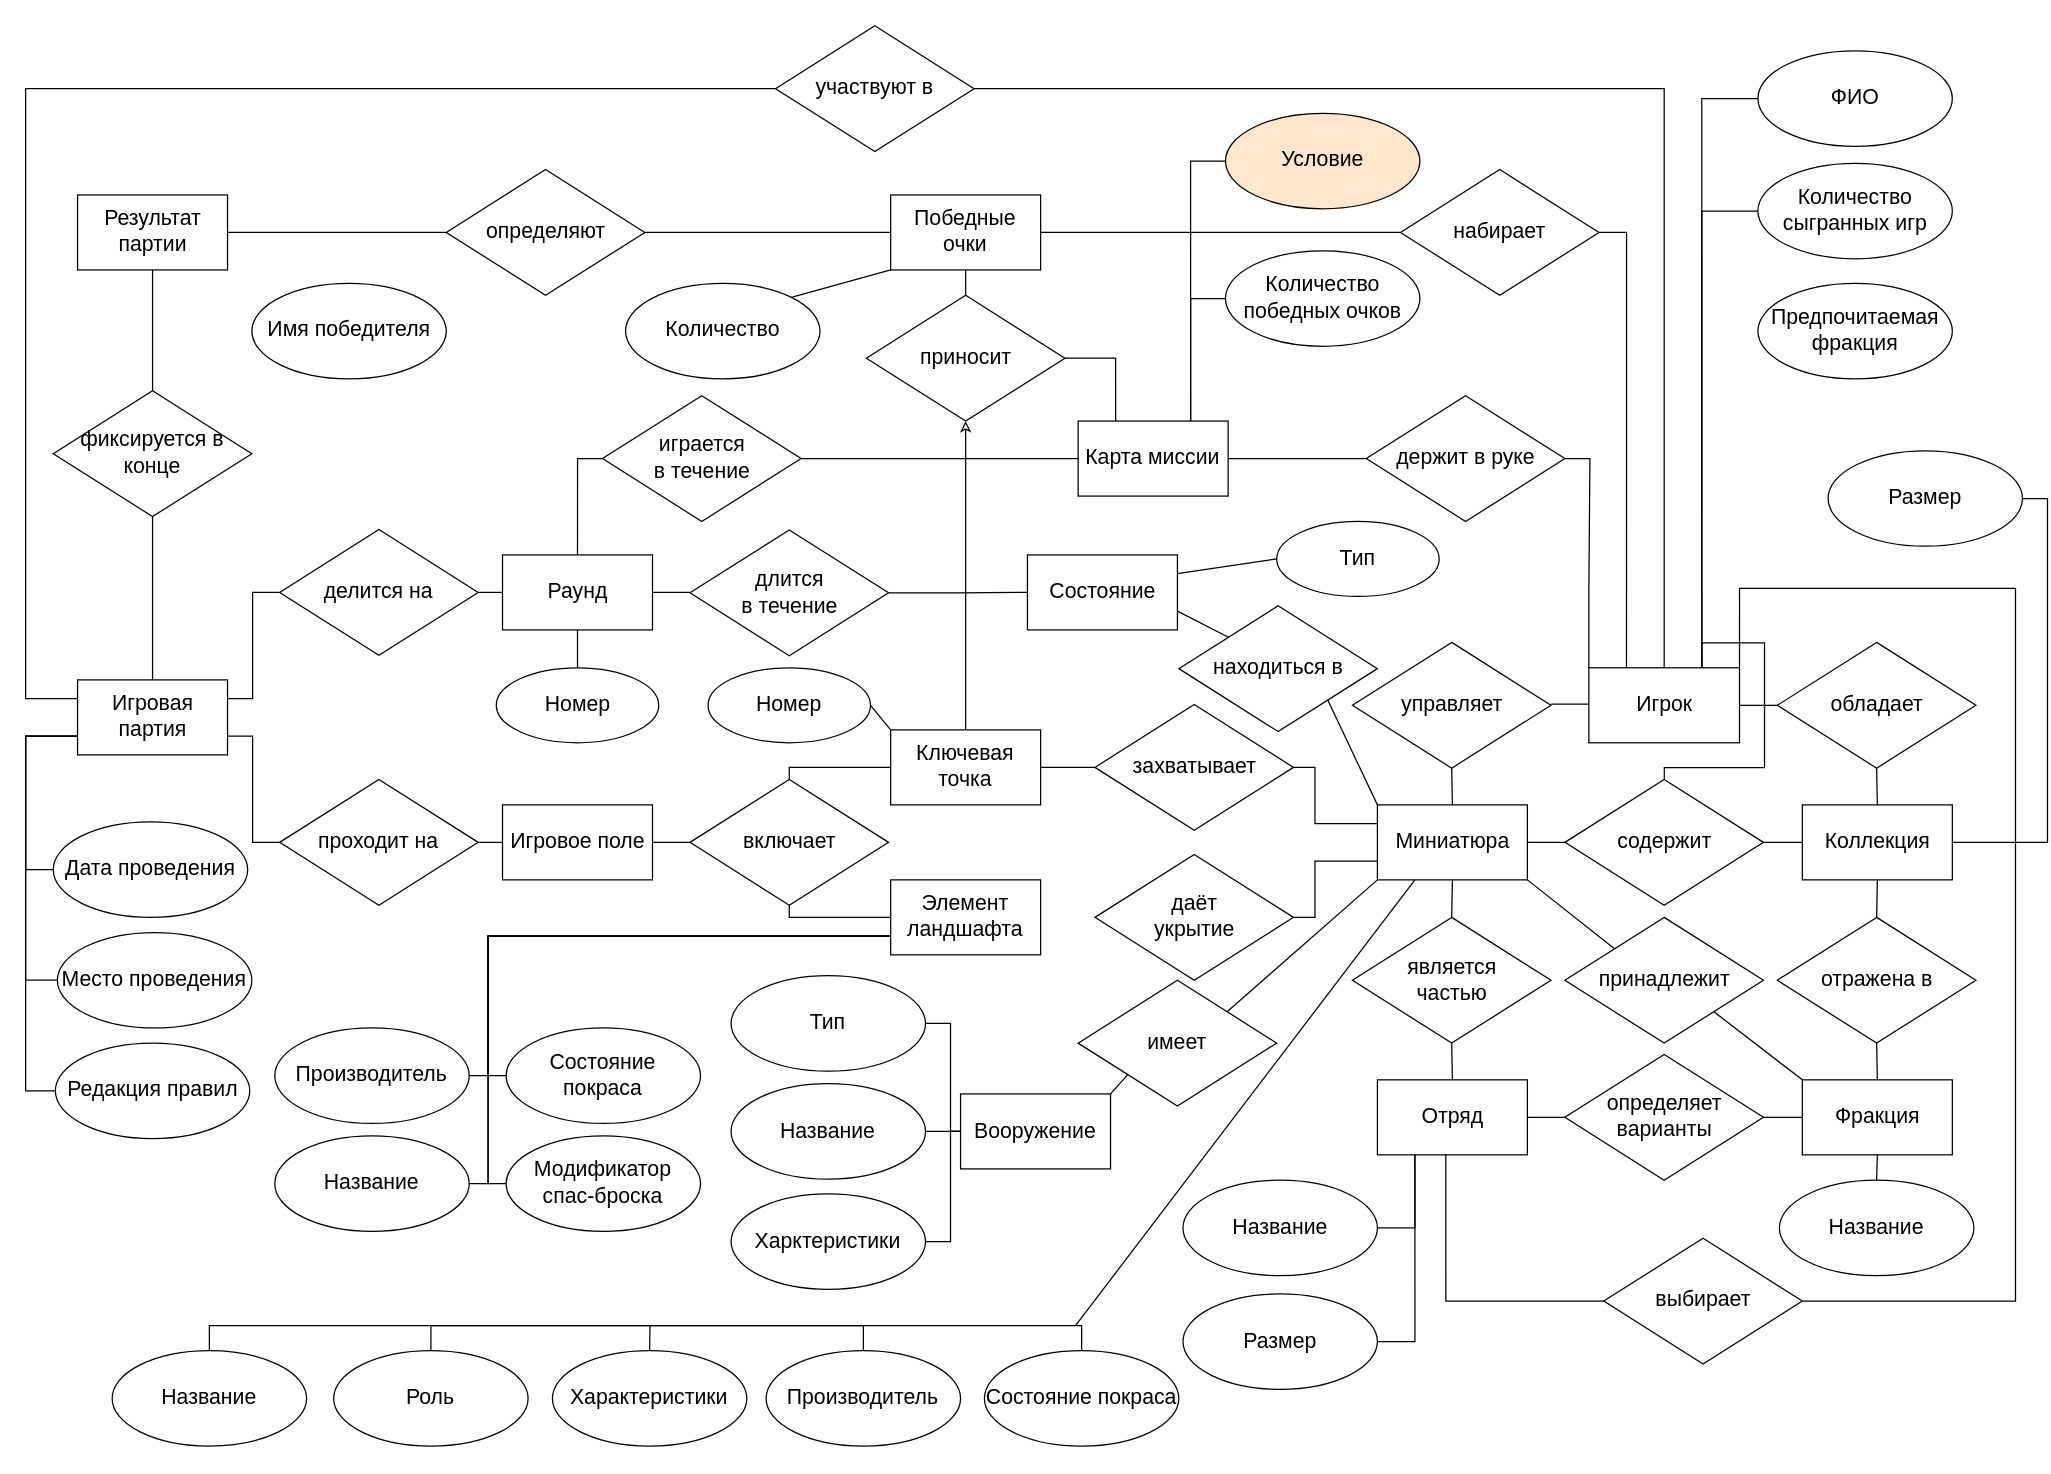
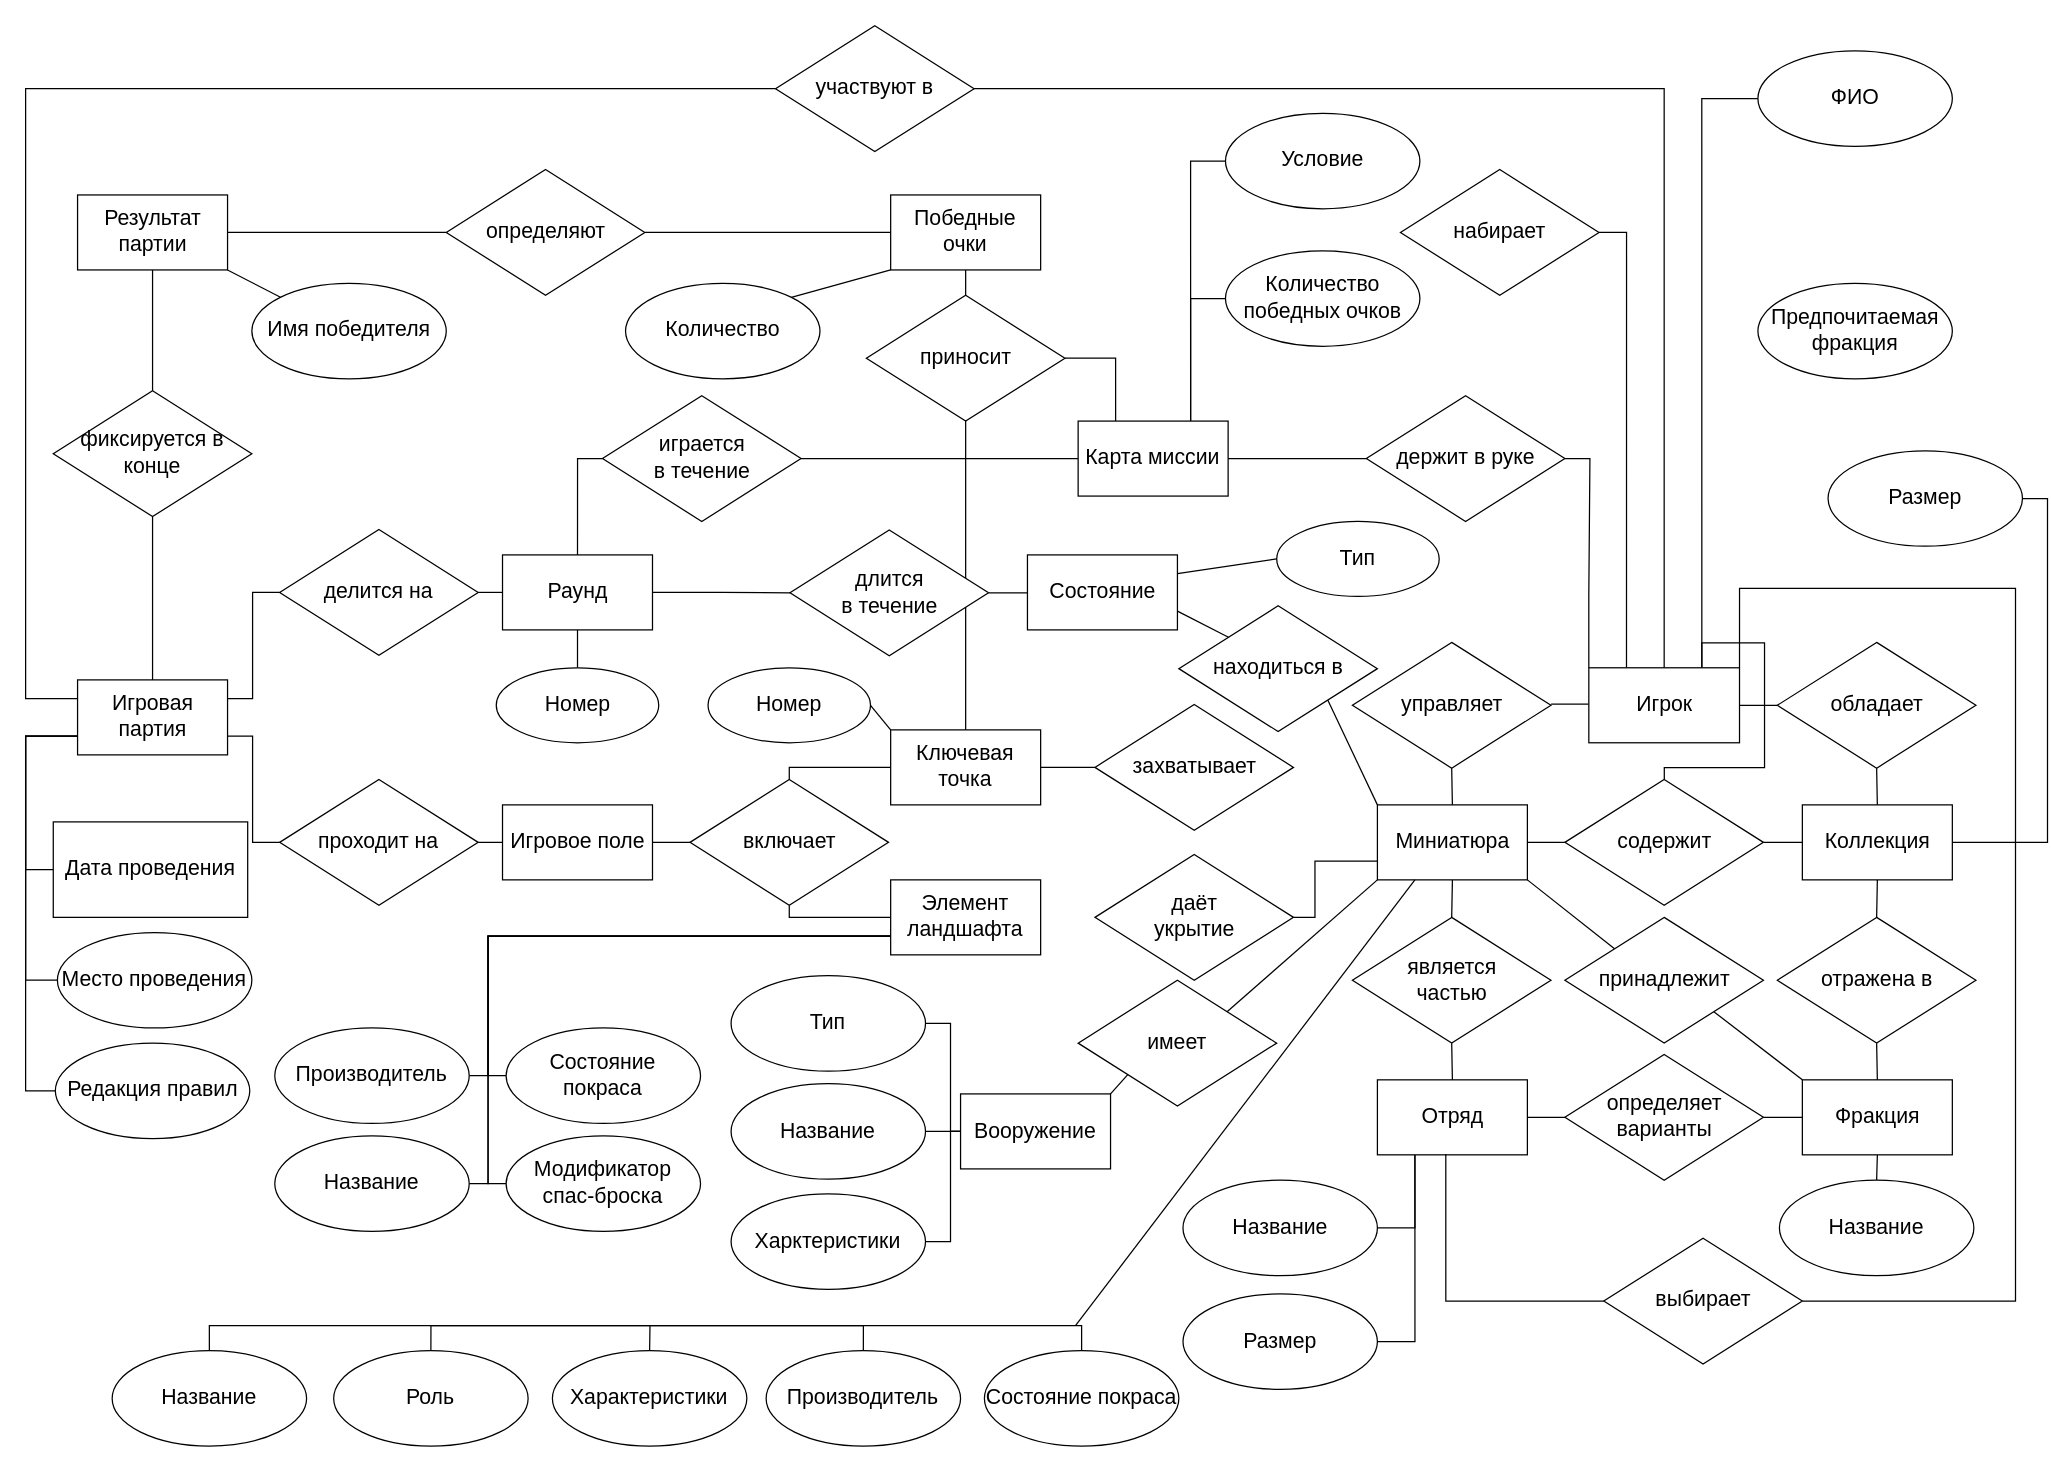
- <mxCell id="126" value="Условие" style="ellipse;whiteSpace=wrap;html=1;fontSize=17;fillColor=#ffe6cc;" vertex="1" parent="1"><mxGeometry x="980" y="90" width="155.56" height="76.38" as="geometry" /></mxCell>
+ <mxCell id="126" value="Условие" style="ellipse;whiteSpace=wrap;html=1;fontSize=17;" vertex="1" parent="1"><mxGeometry x="980" y="90" width="155.56" height="76.38" as="geometry" /></mxCell>
- <mxCell id="26" style="edgeStyle=orthogonalEdgeStyle;rounded=0;orthogonalLoop=1;jettySize=auto;html=1;exitX=0.75;exitY=0;exitDx=0;exitDy=0;entryX=0;entryY=0.5;entryDx=0;entryDy=0;endArrow=none;endFill=0;" edge="1" parent="1" source="28" target="108"><mxGeometry relative="1" as="geometry" /></mxCell>
- <mxCell id="108" value="Количество сыгранных игр" style="ellipse;whiteSpace=wrap;html=1;fontSize=17;" vertex="1" parent="1"><mxGeometry x="1406" y="130" width="155.56" height="76.38" as="geometry" /></mxCell>
- <mxCell id="89" style="edgeStyle=orthogonalEdgeStyle;rounded=0;orthogonalLoop=1;jettySize=auto;html=1;exitX=0;exitY=0.5;exitDx=0;exitDy=0;entryX=1;entryY=0.5;entryDx=0;entryDy=0;endArrow=none;endFill=0;startArrow=none;startFill=0;fontSize=17;" edge="1" parent="1" source="90" target="45"><mxGeometry relative="1" as="geometry" /></mxCell>
+ <mxCell id="121" value="" style="endArrow=none;html=1;rounded=0;entryX=1;entryY=1;entryDx=0;entryDy=0;exitX=0;exitY=0;exitDx=0;exitDy=0;" edge="1" parent="1" source="114" target="47"><mxGeometry width="50" height="50" relative="1" as="geometry"><mxPoint x="390" y="290" as="sourcePoint" /><mxPoint x="440" y="240" as="targetPoint" /></mxGeometry></mxCell>
- <mxCell id="15" style="edgeStyle=orthogonalEdgeStyle;rounded=0;orthogonalLoop=1;jettySize=auto;html=1;exitX=0.5;exitY=0;exitDx=0;exitDy=0;entryX=0.5;entryY=1;entryDx=0;entryDy=0;endArrow=classic;endFill=0;startArrow=none;startFill=0;fontSize=17;" edge="1" parent="1" source="16" target="95"><mxGeometry relative="1" as="geometry" /></mxCell>
+ <mxCell id="15" style="edgeStyle=orthogonalEdgeStyle;rounded=0;orthogonalLoop=1;jettySize=auto;html=1;exitX=0.5;exitY=0;exitDx=0;exitDy=0;entryX=0.5;entryY=1;entryDx=0;entryDy=0;endArrow=none;endFill=0;startArrow=none;startFill=0;fontSize=17;" edge="1" parent="1" source="16" target="95"><mxGeometry relative="1" as="geometry" /></mxCell>
- <mxCell id="79" value="длится &lt;br style=&quot;font-size: 17px;&quot;&gt;в течение" style="rhombus;whiteSpace=wrap;html=1;fontSize=17;" vertex="1" parent="1"><mxGeometry x="551.56" y="423.31" width="158.88" height="100.62" as="geometry" /></mxCell>
+ <mxCell id="79" value="длится &lt;br style=&quot;font-size: 17px;&quot;&gt;в течение" style="rhombus;whiteSpace=wrap;html=1;fontSize=17;" vertex="1" parent="1"><mxGeometry x="631.56" y="423.31" width="158.88" height="100.62" as="geometry" /></mxCell>
- <mxCell id="70" style="edgeStyle=orthogonalEdgeStyle;rounded=0;orthogonalLoop=1;jettySize=auto;html=1;exitX=1;exitY=0.5;exitDx=0;exitDy=0;entryX=0;entryY=0.25;entryDx=0;entryDy=0;endArrow=none;endFill=0;fontSize=17;" edge="1" parent="1" source="71" target="30"><mxGeometry relative="1" as="geometry"><Array as="points"><mxPoint x="1051.56" y="613.31" /><mxPoint x="1051.56" y="658.31" /></Array></mxGeometry></mxCell>
- <mxCell id="111" value="Дата проведения" style="ellipse;whiteSpace=wrap;html=1;fontSize=17;" vertex="1" parent="1"><mxGeometry x="42.12" y="656.93" width="155.56" height="76.38" as="geometry" /></mxCell>
+ <mxCell id="111" value="Дата проведения" style="whiteSpace=wrap;html=1;fontSize=17;rounded=0;" vertex="1" parent="1"><mxGeometry x="42.12" y="656.93" width="155.56" height="76.38" as="geometry" /></mxCell>
